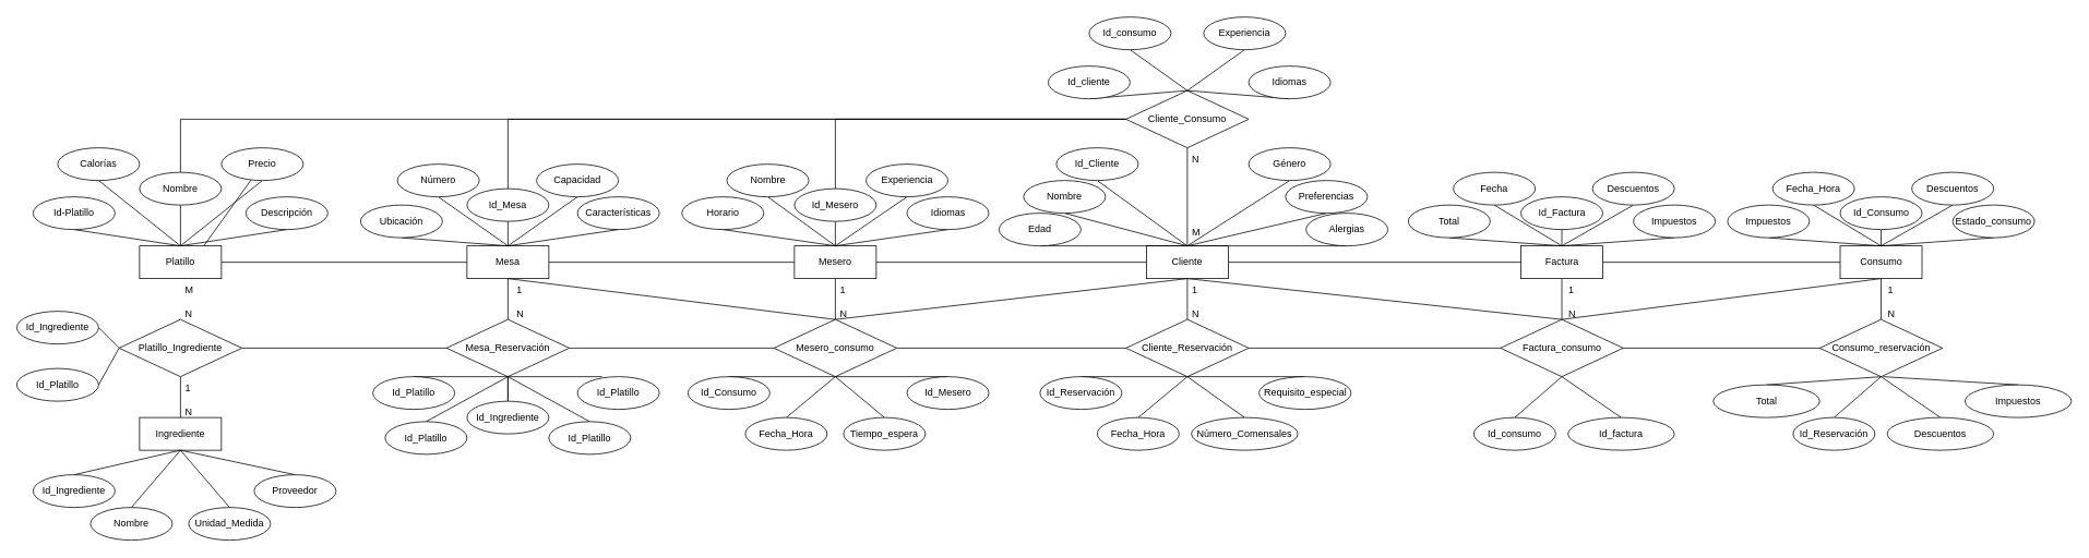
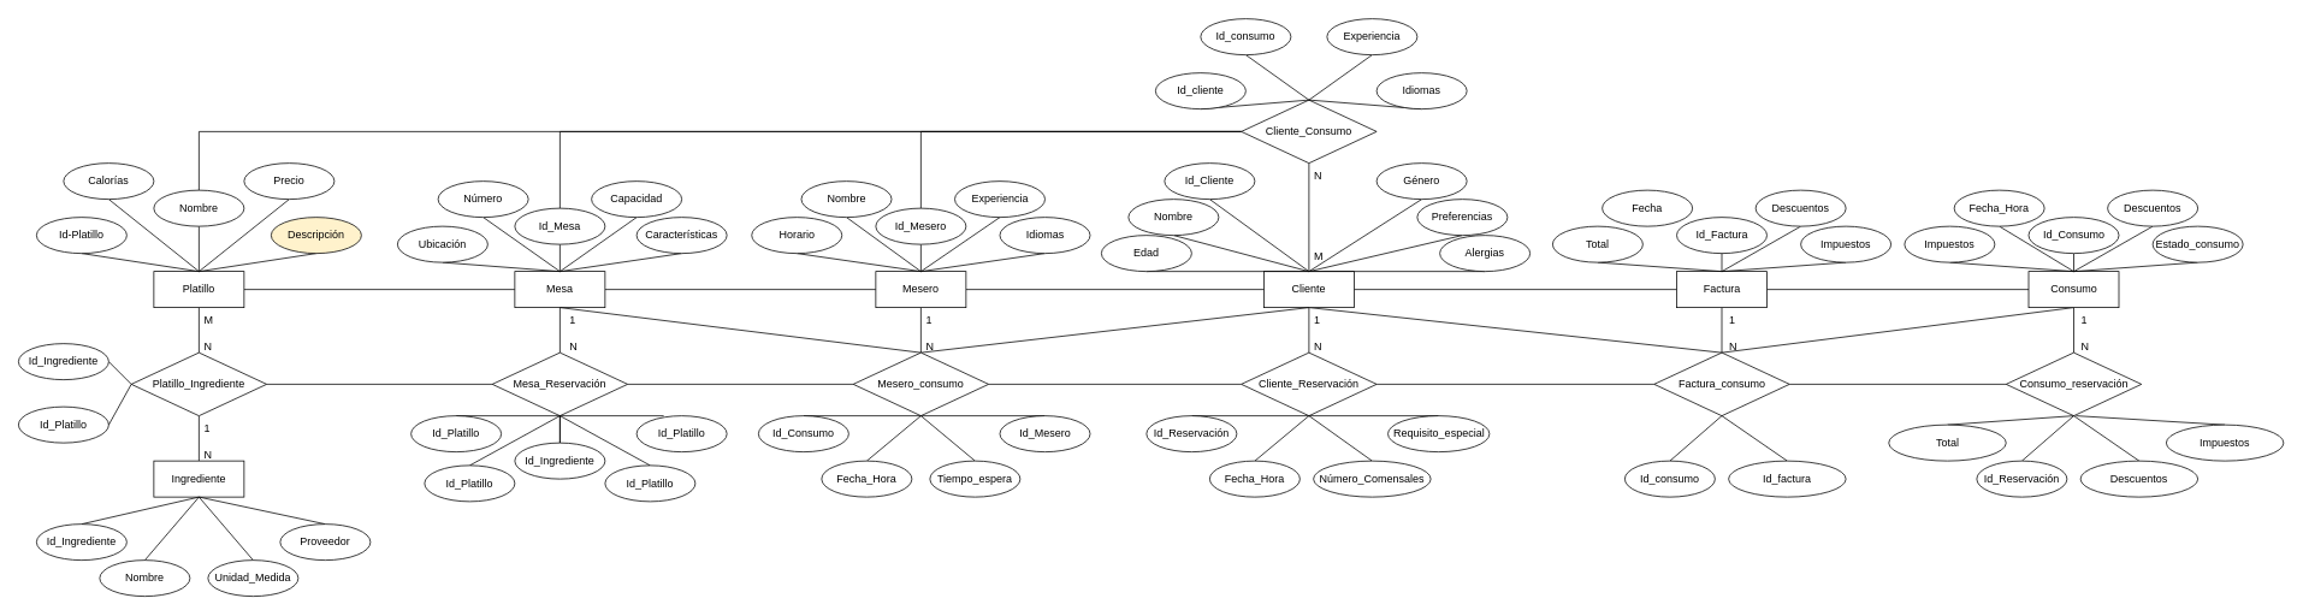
- <mxCell id="23" value="Descripción" style="ellipse;whiteSpace=wrap;html=1;align=center;" vertex="1" parent="1"><mxGeometry x="300" y="240" width="100" height="40" as="geometry" /></mxCell>
+ <mxCell id="23" value="Descripción" style="ellipse;whiteSpace=wrap;html=1;align=center;fillColor=#fff2cc;" vertex="1" parent="1"><mxGeometry x="300" y="240" width="100" height="40" as="geometry" /></mxCell>
- <mxCell id="141" style="rounded=0;orthogonalLoop=1;jettySize=auto;html=1;exitX=0.5;exitY=1;exitDx=0;exitDy=0;entryX=0.5;entryY=0;entryDx=0;entryDy=0;endArrow=none;startFill=0;" edge="1" parent="1" source="142" target="14"><mxGeometry relative="1" as="geometry"><mxPoint x="1850" y="300" as="targetPoint" /></mxGeometry></mxCell>
- <mxCell id="2" style="rounded=0;orthogonalLoop=1;jettySize=auto;html=1;exitX=0.5;exitY=1;exitDx=0;exitDy=0;endArrow=none;startFill=0;" edge="1" parent="1" source="4" target="25"><mxGeometry relative="1" as="geometry" /></mxCell>
+ <mxCell id="2" style="rounded=0;orthogonalLoop=1;jettySize=auto;html=1;exitX=0.5;exitY=1;exitDx=0;exitDy=0;entryX=0.5;entryY=0;entryDx=0;entryDy=0;endArrow=none;startFill=0;" edge="1" parent="1" source="4" target="30"><mxGeometry relative="1" as="geometry" /></mxCell>
